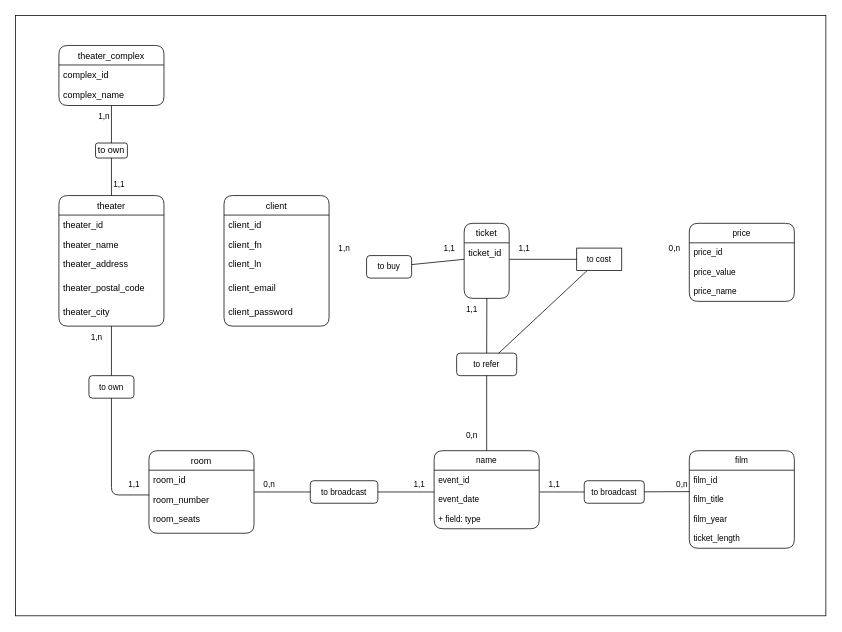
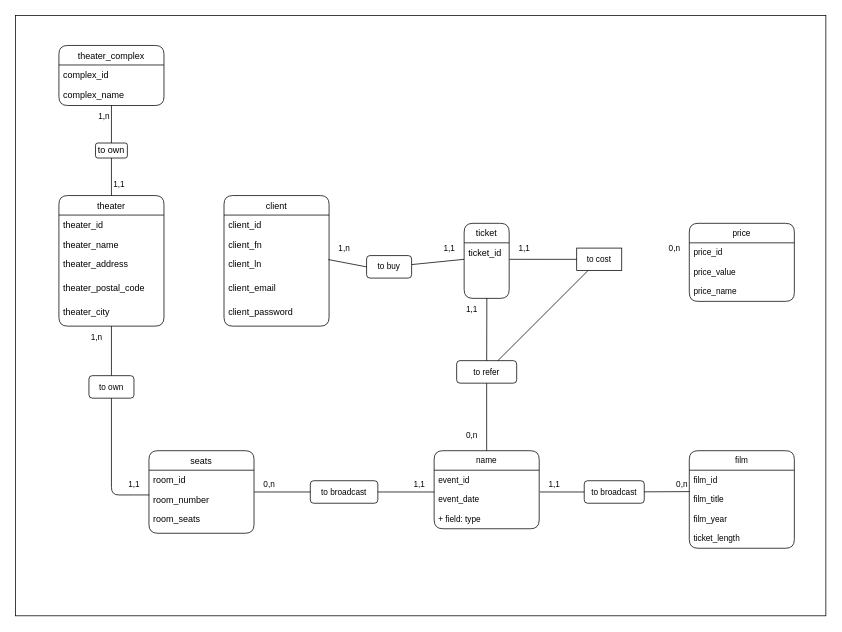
+ <mxCell id="35" style="edgeStyle=none;html=1;entryX=0.993;entryY=0.229;entryDx=0;entryDy=0;strokeColor=#000000;fontSize=11;fontColor=#000000;endArrow=none;endFill=0;spacing=2;exitX=0;exitY=0.5;exitDx=0;exitDy=0;entryPerimeter=0;rounded=1;" edge="1" parent="1" source="37" target="30"><mxGeometry relative="1" as="geometry" /></mxCell>
- <mxCell id="48" value="to refer" style="whiteSpace=wrap;html=1;rounded=1;labelBackgroundColor=none;labelBorderColor=none;strokeColor=#000000;fontSize=11;fontColor=#000000;fillColor=none;" vertex="1" parent="1"><mxGeometry x="608" y="470" width="80" height="30" as="geometry" /></mxCell>
+ <mxCell id="48" value="to refer" style="whiteSpace=wrap;html=1;rounded=1;labelBackgroundColor=none;labelBorderColor=none;strokeColor=#000000;fontSize=11;fontColor=#000000;fillColor=none;" vertex="1" parent="1"><mxGeometry x="608" y="480" width="80" height="30" as="geometry" /></mxCell>
- <mxCell id="22" value="room" style="swimlane;fontStyle=0;childLayout=stackLayout;horizontal=1;startSize=26;fillColor=none;horizontalStack=0;resizeParent=1;resizeParentMax=0;resizeLast=0;collapsible=1;marginBottom=0;strokeColor=#000000;fontColor=#000000;rounded=1;" vertex="1" parent="1"><mxGeometry x="198" y="600" width="140" height="110" as="geometry" /></mxCell>
+ <mxCell id="22" value="seats" style="swimlane;fontStyle=0;childLayout=stackLayout;horizontal=1;startSize=26;fillColor=none;horizontalStack=0;resizeParent=1;resizeParentMax=0;resizeLast=0;collapsible=1;marginBottom=0;strokeColor=#000000;fontColor=#000000;rounded=1;" vertex="1" parent="1"><mxGeometry x="198" y="600" width="140" height="110" as="geometry" /></mxCell>
